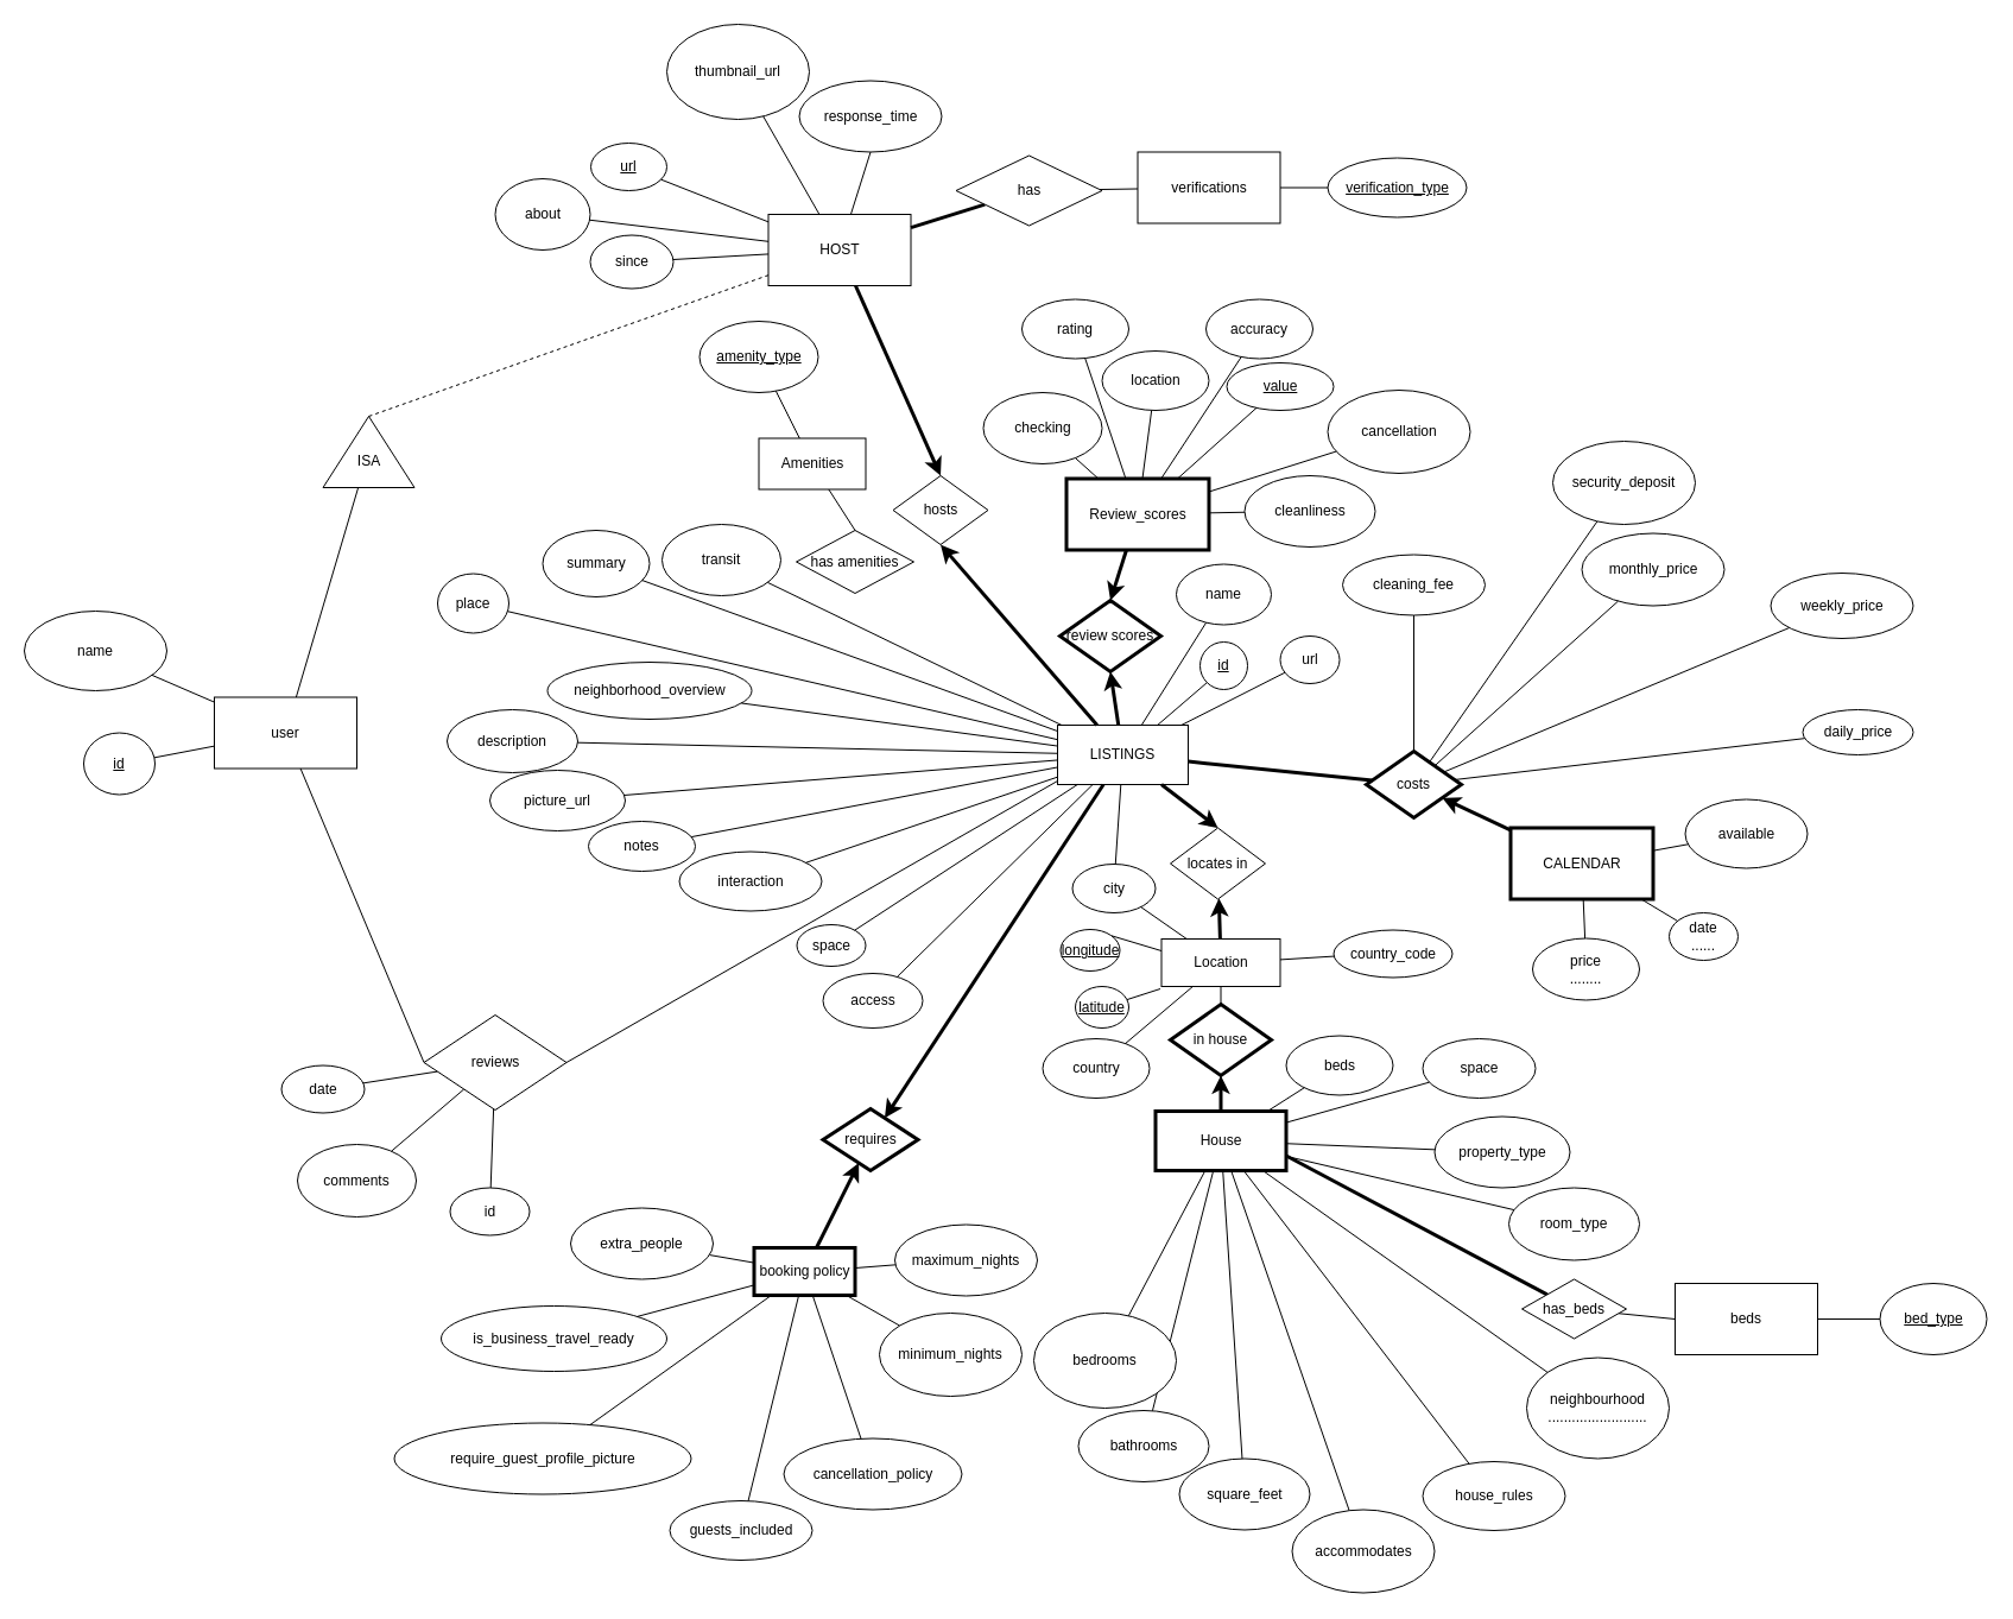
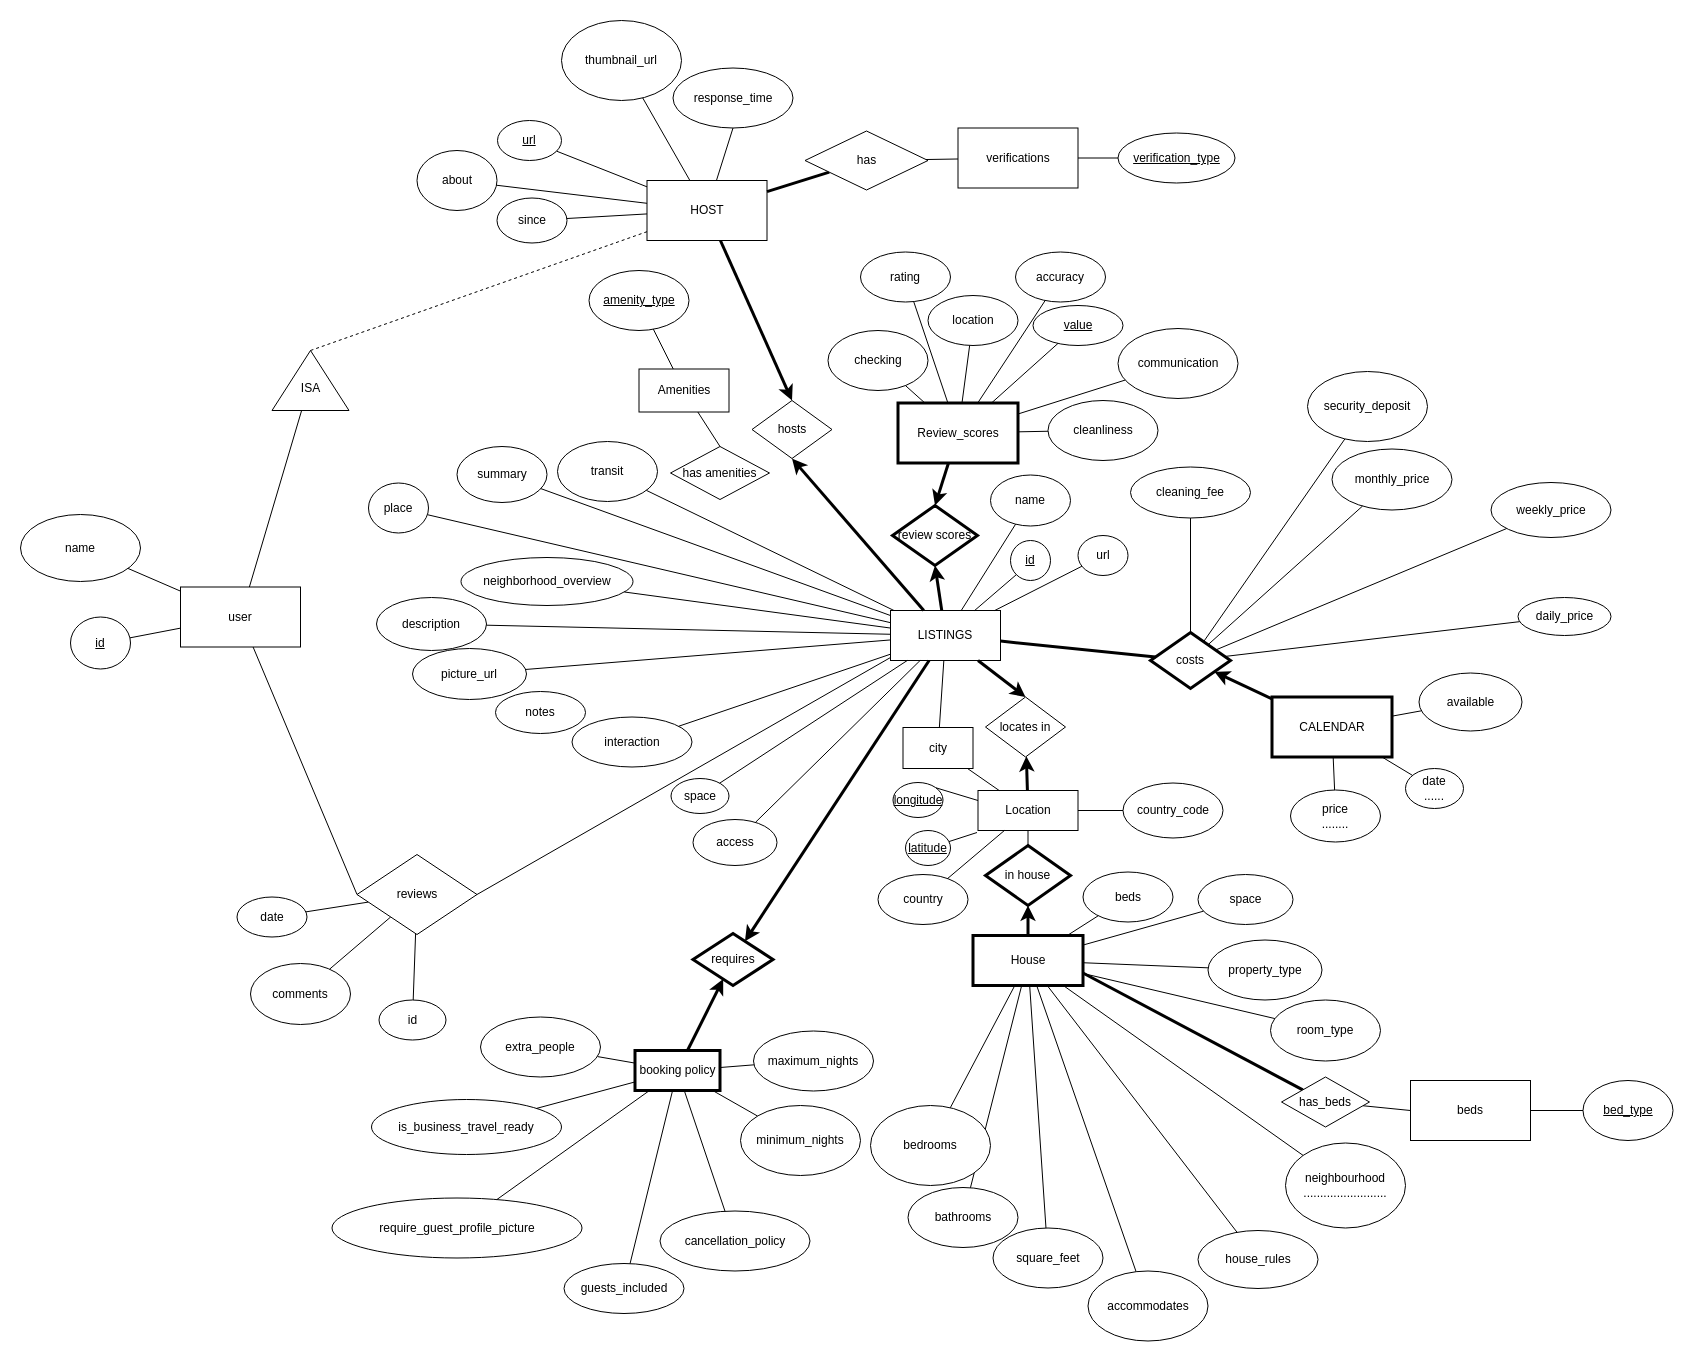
- <mxCell id="38" value="cancellation" style="ellipse;whiteSpace=wrap;html=1;" parent="1" vertex="1"><mxGeometry x="1117.5" y="328" width="120" height="70" as="geometry" /></mxCell>
+ <mxCell id="38" value="communication" style="ellipse;whiteSpace=wrap;html=1;" parent="1" vertex="1"><mxGeometry x="1117.5" y="328" width="120" height="70" as="geometry" /></mxCell>
- <mxCell id="137" value="" style="endArrow=none;html=1;strokeWidth=1;" parent="1" source="2" target="134" edge="1"><mxGeometry width="50" height="50" relative="1" as="geometry"><mxPoint x="550" y="610" as="sourcePoint" /><mxPoint x="600" y="560" as="targetPoint" /></mxGeometry></mxCell>
- <mxCell id="72" value="city" style="ellipse;whiteSpace=wrap;html=1;" parent="1" vertex="1"><mxGeometry x="902.5" y="727" width="70" height="41" as="geometry" /></mxCell>
+ <mxCell id="72" value="city" style="whiteSpace=wrap;html=1;rounded=0;" parent="1" vertex="1"><mxGeometry x="902.5" y="727" width="70" height="41" as="geometry" /></mxCell>
- <mxCell id="74" value="country_code" style="ellipse;whiteSpace=wrap;html=1;" parent="1" vertex="1"><mxGeometry x="1122.5" y="782.5" width="100" height="40" as="geometry" /></mxCell>
+ <mxCell id="74" value="country_code" style="ellipse;whiteSpace=wrap;html=1;" parent="1" vertex="1"><mxGeometry x="1122.5" y="782.5" width="100" height="55" as="geometry" /></mxCell>
